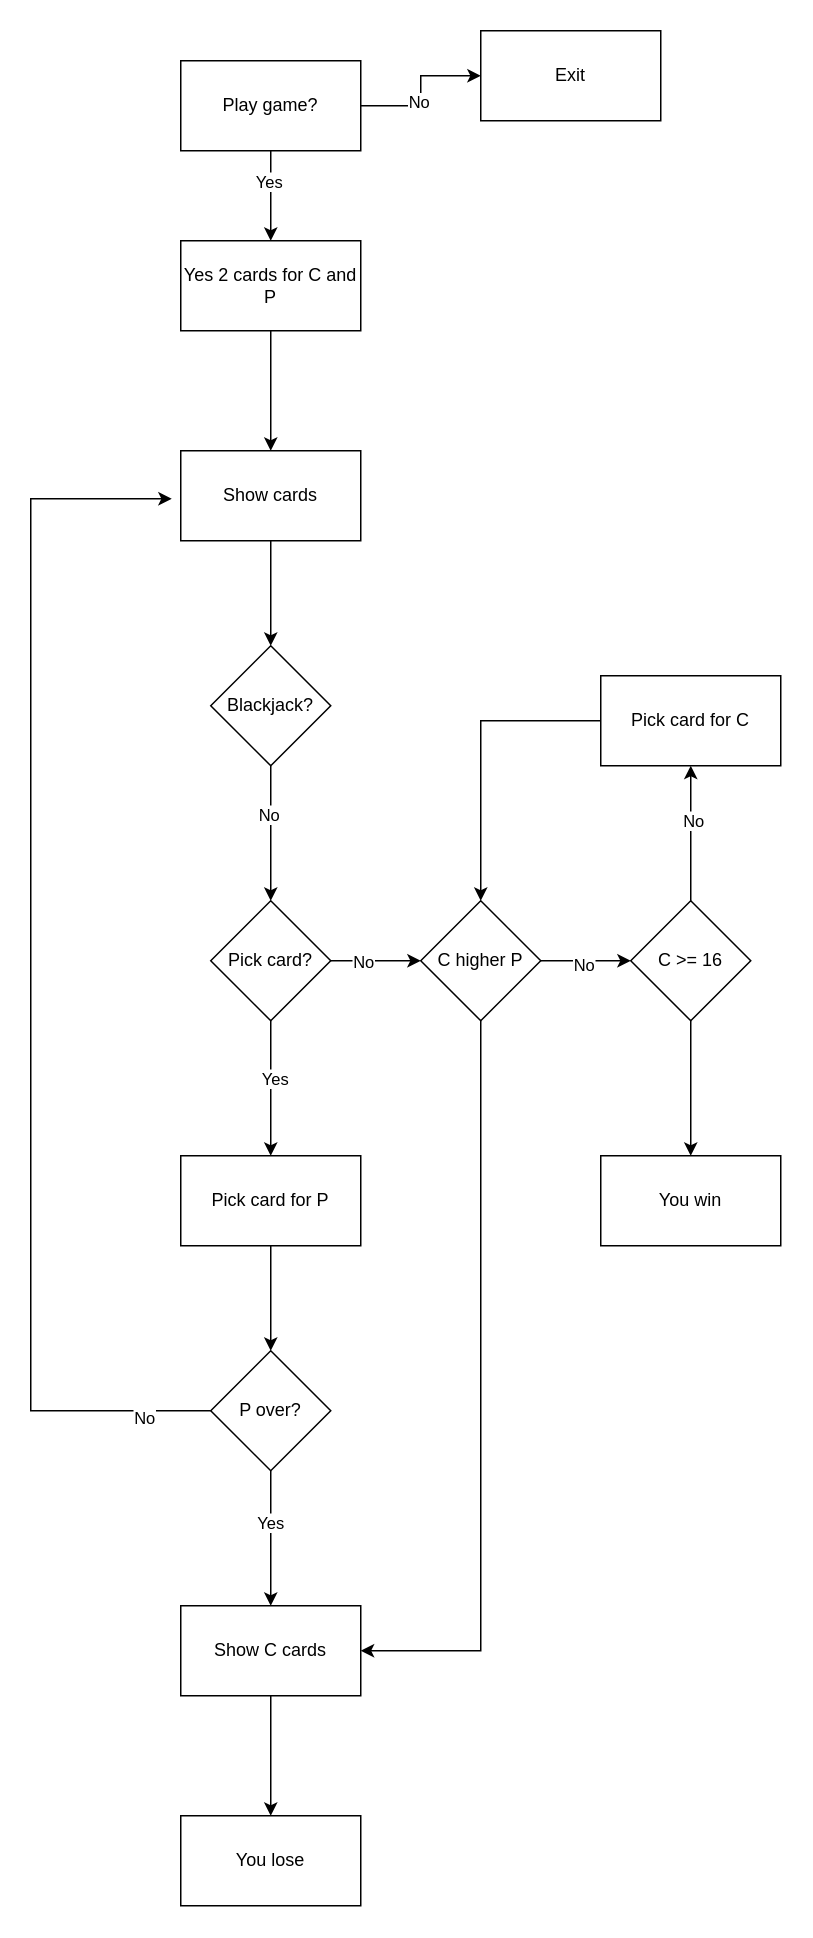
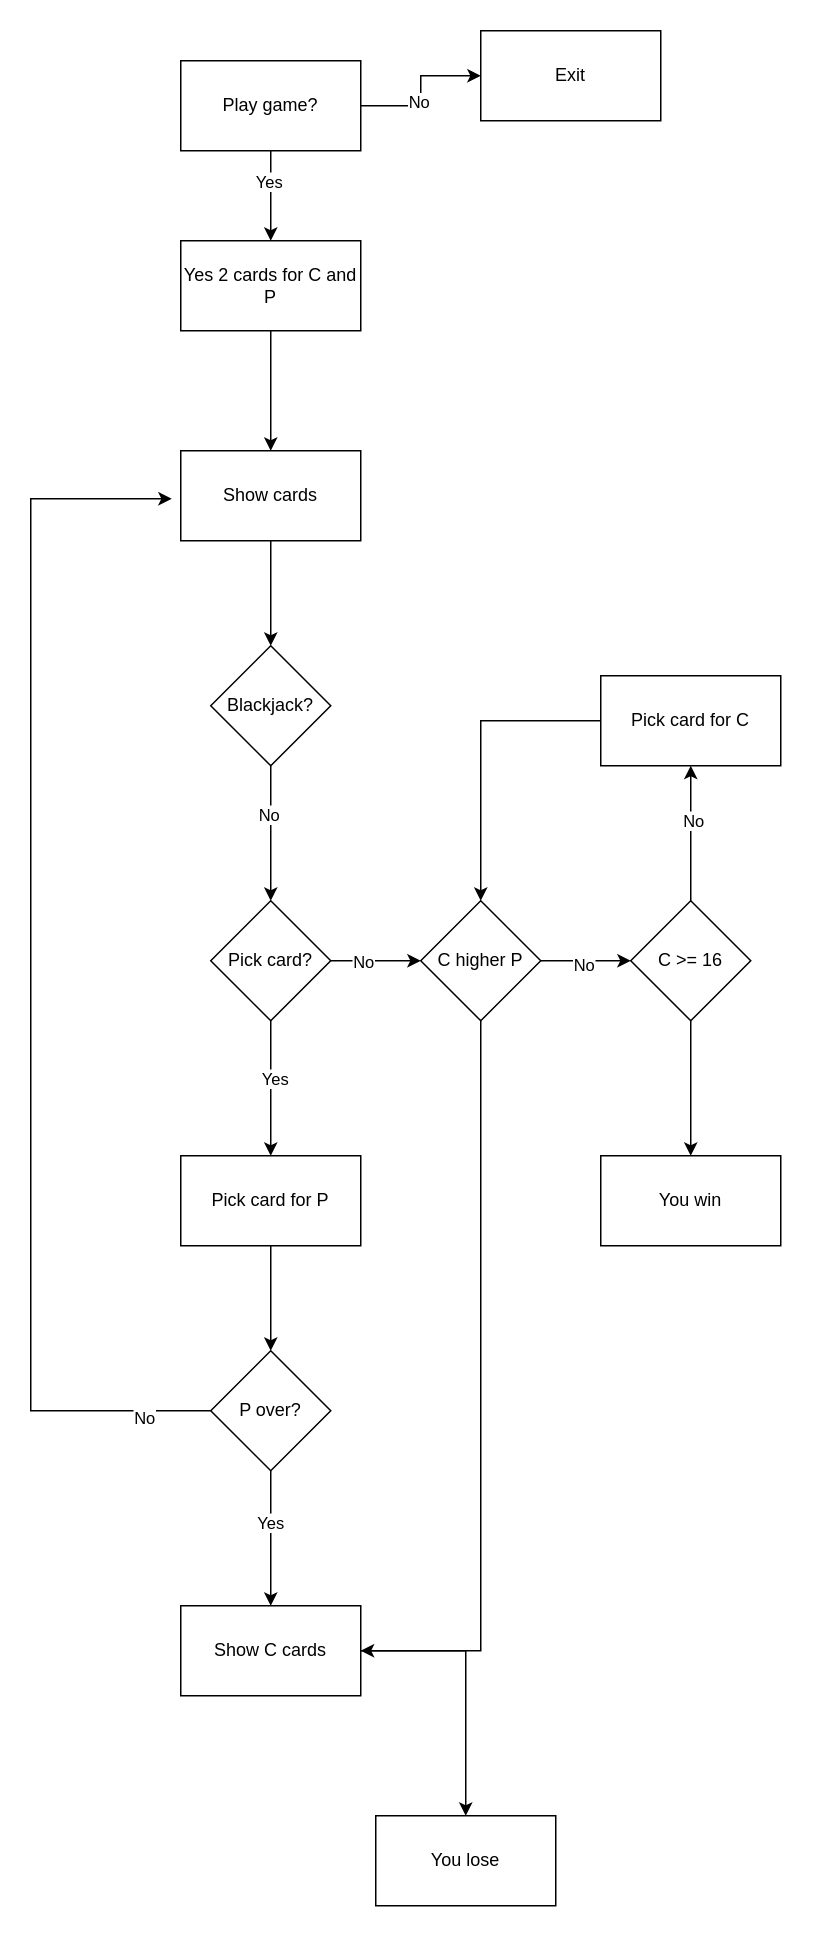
- <mxCell id="39" value="You lose" style="whiteSpace=wrap;html=1;" vertex="1" parent="1"><mxGeometry x="120" y="1210" width="120" height="60" as="geometry" /></mxCell>
+ <mxCell id="39" value="You lose" style="whiteSpace=wrap;html=1;" vertex="1" parent="1"><mxGeometry x="250" y="1210" width="120" height="60" as="geometry" /></mxCell>
